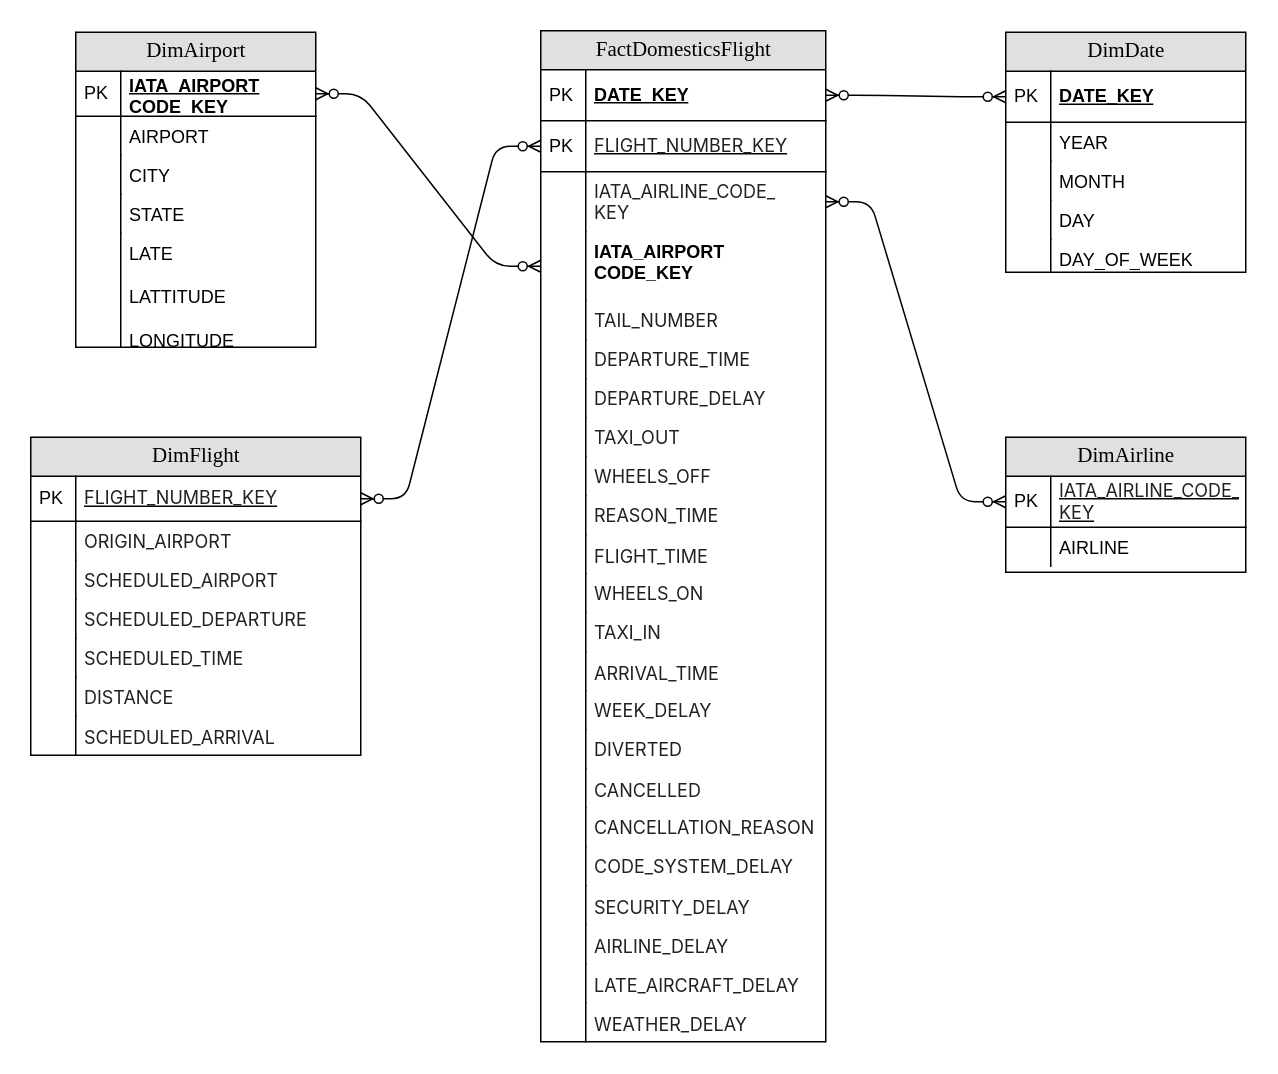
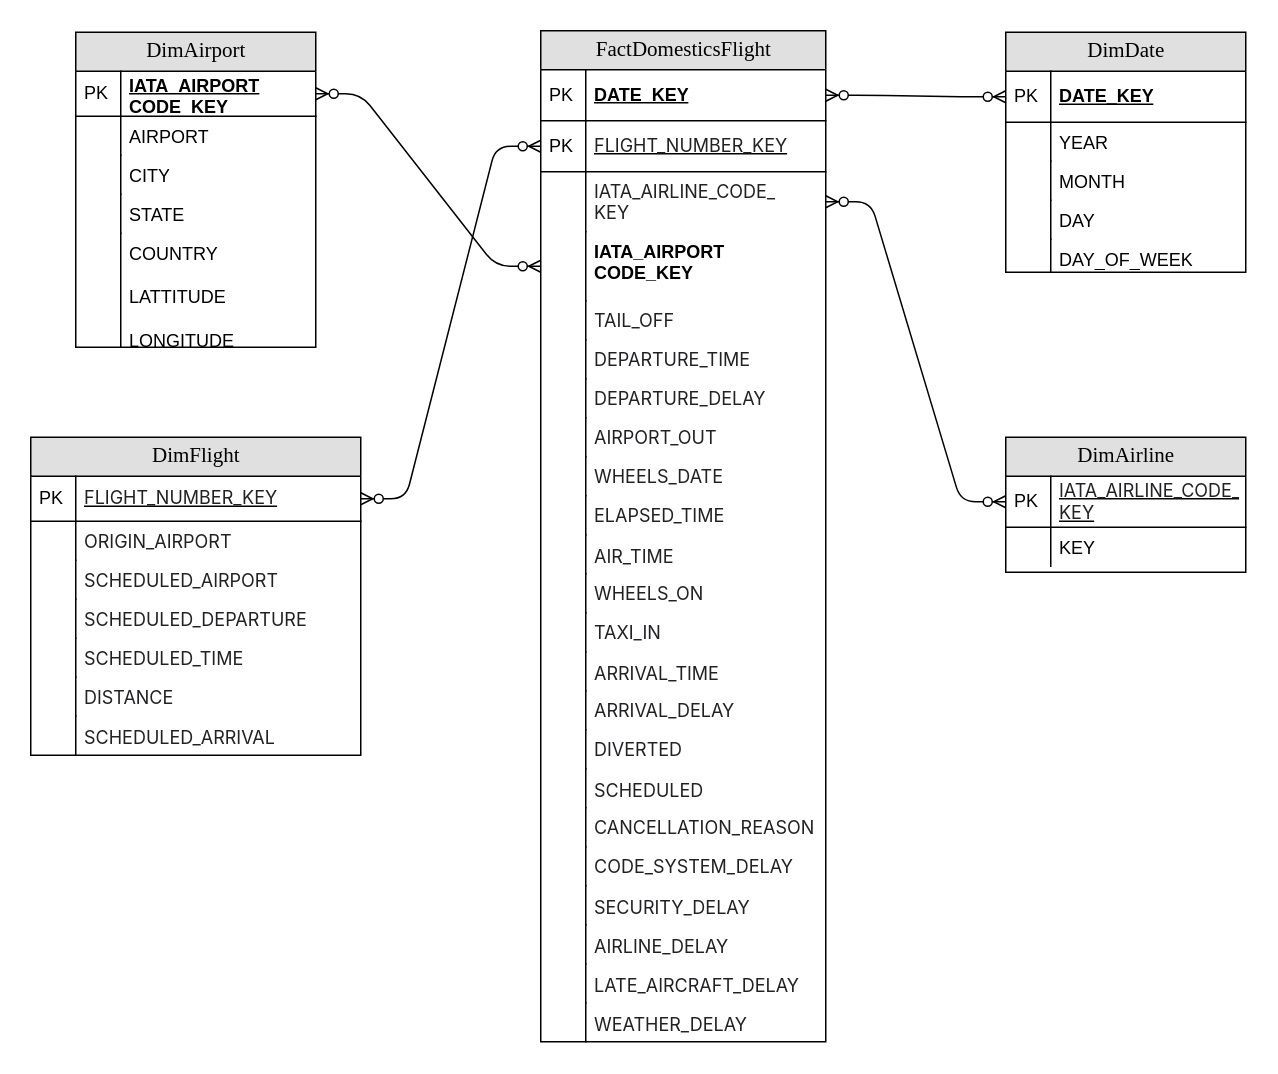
- <mxCell id="11" value="LATE&lt;br&gt;&lt;br&gt;LATTITUDE&lt;br&gt;&lt;br&gt;LONGITUDE" style="shape=partialRectangle;top=0;left=0;right=0;bottom=0;html=1;align=left;verticalAlign=top;fillColor=none;spacingLeft=34;spacingRight=4;whiteSpace=wrap;overflow=hidden;rotatable=0;points=[[0,0.5],[1,0.5]];portConstraint=eastwest;dropTarget=0;" parent="2" vertex="1"><mxGeometry y="134" width="160" height="76" as="geometry" /></mxCell>
+ <mxCell id="11" value="COUNTRY&lt;br&gt;&lt;br&gt;LATTITUDE&lt;br&gt;&lt;br&gt;LONGITUDE" style="shape=partialRectangle;top=0;left=0;right=0;bottom=0;html=1;align=left;verticalAlign=top;fillColor=none;spacingLeft=34;spacingRight=4;whiteSpace=wrap;overflow=hidden;rotatable=0;points=[[0,0.5],[1,0.5]];portConstraint=eastwest;dropTarget=0;" parent="2" vertex="1"><mxGeometry y="134" width="160" height="76" as="geometry" /></mxCell>
- <mxCell id="22" value="&lt;span style=&quot;color: rgb(32 , 33 , 36) ; font-family: &amp;#34;inter&amp;#34; , sans-serif ; background-color: rgb(255 , 255 , 255)&quot;&gt;TAIL_NUMBER&lt;/span&gt;" style="shape=partialRectangle;top=0;left=0;right=0;bottom=0;html=1;align=left;verticalAlign=top;fillColor=none;spacingLeft=34;spacingRight=4;whiteSpace=wrap;overflow=hidden;rotatable=0;points=[[0,0.5],[1,0.5]];portConstraint=eastwest;dropTarget=0;" vertex="1" parent="13"><mxGeometry y="180" width="190" height="26" as="geometry" /></mxCell>
+ <mxCell id="22" value="&lt;span style=&quot;color: rgb(32 , 33 , 36) ; font-family: &amp;#34;inter&amp;#34; , sans-serif ; background-color: rgb(255 , 255 , 255)&quot;&gt;TAIL_OFF&lt;/span&gt;" style="shape=partialRectangle;top=0;left=0;right=0;bottom=0;html=1;align=left;verticalAlign=top;fillColor=none;spacingLeft=34;spacingRight=4;whiteSpace=wrap;overflow=hidden;rotatable=0;points=[[0,0.5],[1,0.5]];portConstraint=eastwest;dropTarget=0;" vertex="1" parent="13"><mxGeometry y="180" width="190" height="26" as="geometry" /></mxCell>
- <mxCell id="28" value="&lt;span style=&quot;color: rgb(32 , 33 , 36) ; font-family: &amp;#34;inter&amp;#34; , sans-serif ; background-color: rgb(255 , 255 , 255)&quot;&gt;TAXI_OUT&lt;/span&gt;" style="shape=partialRectangle;top=0;left=0;right=0;bottom=0;html=1;align=left;verticalAlign=top;fillColor=none;spacingLeft=34;spacingRight=4;whiteSpace=wrap;overflow=hidden;rotatable=0;points=[[0,0.5],[1,0.5]];portConstraint=eastwest;dropTarget=0;" vertex="1" parent="13"><mxGeometry y="258" width="190" height="26" as="geometry" /></mxCell>
+ <mxCell id="28" value="&lt;span style=&quot;color: rgb(32 , 33 , 36) ; font-family: &amp;#34;inter&amp;#34; , sans-serif ; background-color: rgb(255 , 255 , 255)&quot;&gt;AIRPORT_OUT&lt;/span&gt;" style="shape=partialRectangle;top=0;left=0;right=0;bottom=0;html=1;align=left;verticalAlign=top;fillColor=none;spacingLeft=34;spacingRight=4;whiteSpace=wrap;overflow=hidden;rotatable=0;points=[[0,0.5],[1,0.5]];portConstraint=eastwest;dropTarget=0;" vertex="1" parent="13"><mxGeometry y="258" width="190" height="26" as="geometry" /></mxCell>
- <mxCell id="30" value="&lt;span style=&quot;color: rgb(32 , 33 , 36) ; font-family: &amp;#34;inter&amp;#34; , sans-serif ; background-color: rgb(255 , 255 , 255)&quot;&gt;WHEELS_OFF&lt;/span&gt;" style="shape=partialRectangle;top=0;left=0;right=0;bottom=0;html=1;align=left;verticalAlign=top;fillColor=none;spacingLeft=34;spacingRight=4;whiteSpace=wrap;overflow=hidden;rotatable=0;points=[[0,0.5],[1,0.5]];portConstraint=eastwest;dropTarget=0;" vertex="1" parent="13"><mxGeometry y="284" width="190" height="26" as="geometry" /></mxCell>
+ <mxCell id="30" value="&lt;span style=&quot;color: rgb(32 , 33 , 36) ; font-family: &amp;#34;inter&amp;#34; , sans-serif ; background-color: rgb(255 , 255 , 255)&quot;&gt;WHEELS_DATE&lt;/span&gt;" style="shape=partialRectangle;top=0;left=0;right=0;bottom=0;html=1;align=left;verticalAlign=top;fillColor=none;spacingLeft=34;spacingRight=4;whiteSpace=wrap;overflow=hidden;rotatable=0;points=[[0,0.5],[1,0.5]];portConstraint=eastwest;dropTarget=0;" vertex="1" parent="13"><mxGeometry y="284" width="190" height="26" as="geometry" /></mxCell>
- <mxCell id="32" value="&lt;span style=&quot;color: rgb(32 , 33 , 36) ; font-family: &amp;#34;inter&amp;#34; , sans-serif ; background-color: rgb(255 , 255 , 255)&quot;&gt;REASON_TIME&lt;/span&gt;" style="shape=partialRectangle;top=0;left=0;right=0;bottom=0;html=1;align=left;verticalAlign=top;fillColor=none;spacingLeft=34;spacingRight=4;whiteSpace=wrap;overflow=hidden;rotatable=0;points=[[0,0.5],[1,0.5]];portConstraint=eastwest;dropTarget=0;" vertex="1" parent="13"><mxGeometry y="310" width="190" height="26" as="geometry" /></mxCell>
+ <mxCell id="32" value="&lt;span style=&quot;color: rgb(32 , 33 , 36) ; font-family: &amp;#34;inter&amp;#34; , sans-serif ; background-color: rgb(255 , 255 , 255)&quot;&gt;ELAPSED_TIME&lt;/span&gt;" style="shape=partialRectangle;top=0;left=0;right=0;bottom=0;html=1;align=left;verticalAlign=top;fillColor=none;spacingLeft=34;spacingRight=4;whiteSpace=wrap;overflow=hidden;rotatable=0;points=[[0,0.5],[1,0.5]];portConstraint=eastwest;dropTarget=0;" vertex="1" parent="13"><mxGeometry y="310" width="190" height="26" as="geometry" /></mxCell>
- <mxCell id="92" value="AIRLINE" style="shape=partialRectangle;top=0;left=0;right=0;bottom=0;html=1;align=left;verticalAlign=top;fillColor=none;spacingLeft=34;spacingRight=4;whiteSpace=wrap;overflow=hidden;rotatable=0;points=[[0,0.5],[1,0.5]];portConstraint=eastwest;dropTarget=0;" vertex="1" parent="89"><mxGeometry y="60" width="160" height="26" as="geometry" /></mxCell>
+ <mxCell id="92" value="KEY" style="shape=partialRectangle;top=0;left=0;right=0;bottom=0;html=1;align=left;verticalAlign=top;fillColor=none;spacingLeft=34;spacingRight=4;whiteSpace=wrap;overflow=hidden;rotatable=0;points=[[0,0.5],[1,0.5]];portConstraint=eastwest;dropTarget=0;" vertex="1" parent="89"><mxGeometry y="60" width="160" height="26" as="geometry" /></mxCell>
- <mxCell id="34" value="&lt;div class=&quot;sc-jyaUbN jUyFwE&quot; style=&quot;margin: 0px ; padding: 0px ; border: 0px ; font-stretch: inherit ; line-height: inherit ; font-family: &amp;#34;inter&amp;#34; , sans-serif ; vertical-align: baseline ; align-items: center ; cursor: default ; display: grid ; color: rgb(95 , 99 , 104) ; background-color: rgb(255 , 255 , 255)&quot;&gt;&lt;span class=&quot;sc-fznzOf sc-fznMnq sc-jDtKhU bmouZf&quot; style=&quot;margin: 0px ; padding: 0px ; border: 0px ; font-style: inherit ; font-variant: inherit ; font-stretch: inherit ; line-height: 16px ; font-family: inherit ; vertical-align: baseline ; color: rgb(32 , 33 , 36) ; overflow: hidden ; text-overflow: ellipsis&quot;&gt;FLIGHT_TIME&lt;/span&gt;&lt;div&gt;&lt;br&gt;&lt;/div&gt;&lt;/div&gt;" style="shape=partialRectangle;top=0;left=0;right=0;bottom=0;html=1;align=left;verticalAlign=top;fillColor=none;spacingLeft=34;spacingRight=4;whiteSpace=wrap;overflow=hidden;rotatable=0;points=[[0,0.5],[1,0.5]];portConstraint=eastwest;dropTarget=0;" vertex="1" parent="13"><mxGeometry y="336" width="190" height="26" as="geometry" /></mxCell>
+ <mxCell id="34" value="&lt;div class=&quot;sc-jyaUbN jUyFwE&quot; style=&quot;margin: 0px ; padding: 0px ; border: 0px ; font-stretch: inherit ; line-height: inherit ; font-family: &amp;#34;inter&amp;#34; , sans-serif ; vertical-align: baseline ; align-items: center ; cursor: default ; display: grid ; color: rgb(95 , 99 , 104) ; background-color: rgb(255 , 255 , 255)&quot;&gt;&lt;span class=&quot;sc-fznzOf sc-fznMnq sc-jDtKhU bmouZf&quot; style=&quot;margin: 0px ; padding: 0px ; border: 0px ; font-style: inherit ; font-variant: inherit ; font-stretch: inherit ; line-height: 16px ; font-family: inherit ; vertical-align: baseline ; color: rgb(32 , 33 , 36) ; overflow: hidden ; text-overflow: ellipsis&quot;&gt;AIR_TIME&lt;/span&gt;&lt;div&gt;&lt;br&gt;&lt;/div&gt;&lt;/div&gt;" style="shape=partialRectangle;top=0;left=0;right=0;bottom=0;html=1;align=left;verticalAlign=top;fillColor=none;spacingLeft=34;spacingRight=4;whiteSpace=wrap;overflow=hidden;rotatable=0;points=[[0,0.5],[1,0.5]];portConstraint=eastwest;dropTarget=0;" vertex="1" parent="13"><mxGeometry y="336" width="190" height="26" as="geometry" /></mxCell>
- <mxCell id="42" value="&lt;span style=&quot;color: rgb(32 , 33 , 36) ; font-family: &amp;#34;inter&amp;#34; , sans-serif ; background-color: rgb(255 , 255 , 255)&quot;&gt;WEEK_DELAY&lt;/span&gt;" style="shape=partialRectangle;top=0;left=0;right=0;bottom=0;html=1;align=left;verticalAlign=top;fillColor=none;spacingLeft=34;spacingRight=4;whiteSpace=wrap;overflow=hidden;rotatable=0;points=[[0,0.5],[1,0.5]];portConstraint=eastwest;dropTarget=0;" vertex="1" parent="13"><mxGeometry y="440" width="190" height="26" as="geometry" /></mxCell>
+ <mxCell id="42" value="&lt;span style=&quot;color: rgb(32 , 33 , 36) ; font-family: &amp;#34;inter&amp;#34; , sans-serif ; background-color: rgb(255 , 255 , 255)&quot;&gt;ARRIVAL_DELAY&lt;/span&gt;" style="shape=partialRectangle;top=0;left=0;right=0;bottom=0;html=1;align=left;verticalAlign=top;fillColor=none;spacingLeft=34;spacingRight=4;whiteSpace=wrap;overflow=hidden;rotatable=0;points=[[0,0.5],[1,0.5]];portConstraint=eastwest;dropTarget=0;" vertex="1" parent="13"><mxGeometry y="440" width="190" height="26" as="geometry" /></mxCell>
- <mxCell id="46" value="&lt;div class=&quot;sc-jyaUbN jUyFwE&quot; style=&quot;margin: 0px ; padding: 0px ; border: 0px ; font-stretch: inherit ; line-height: inherit ; font-family: &amp;#34;inter&amp;#34; , sans-serif ; vertical-align: baseline ; align-items: center ; cursor: default ; display: grid ; color: rgb(95 , 99 , 104) ; background-color: rgb(255 , 255 , 255)&quot;&gt;&lt;span class=&quot;sc-fznzOf sc-fznMnq sc-jDtKhU bmouZf&quot; style=&quot;margin: 0px ; padding: 0px ; border: 0px ; font-style: inherit ; font-variant: inherit ; font-stretch: inherit ; line-height: 16px ; font-family: inherit ; vertical-align: baseline ; color: rgb(32 , 33 , 36) ; overflow: hidden ; text-overflow: ellipsis&quot;&gt;&lt;span style=&quot;font-family: &amp;#34;inter&amp;#34; , sans-serif&quot;&gt;CANCELLED&lt;/span&gt;&lt;br&gt;&lt;/span&gt;&lt;/div&gt;" style="shape=partialRectangle;top=0;left=0;right=0;bottom=0;html=1;align=left;verticalAlign=top;fillColor=none;spacingLeft=34;spacingRight=4;whiteSpace=wrap;overflow=hidden;rotatable=0;points=[[0,0.5],[1,0.5]];portConstraint=eastwest;dropTarget=0;" vertex="1" parent="13"><mxGeometry y="492" width="190" height="26" as="geometry" /></mxCell>
+ <mxCell id="46" value="&lt;div class=&quot;sc-jyaUbN jUyFwE&quot; style=&quot;margin: 0px ; padding: 0px ; border: 0px ; font-stretch: inherit ; line-height: inherit ; font-family: &amp;#34;inter&amp;#34; , sans-serif ; vertical-align: baseline ; align-items: center ; cursor: default ; display: grid ; color: rgb(95 , 99 , 104) ; background-color: rgb(255 , 255 , 255)&quot;&gt;&lt;span class=&quot;sc-fznzOf sc-fznMnq sc-jDtKhU bmouZf&quot; style=&quot;margin: 0px ; padding: 0px ; border: 0px ; font-style: inherit ; font-variant: inherit ; font-stretch: inherit ; line-height: 16px ; font-family: inherit ; vertical-align: baseline ; color: rgb(32 , 33 , 36) ; overflow: hidden ; text-overflow: ellipsis&quot;&gt;&lt;span style=&quot;font-family: &amp;#34;inter&amp;#34; , sans-serif&quot;&gt;SCHEDULED&lt;/span&gt;&lt;br&gt;&lt;/span&gt;&lt;/div&gt;" style="shape=partialRectangle;top=0;left=0;right=0;bottom=0;html=1;align=left;verticalAlign=top;fillColor=none;spacingLeft=34;spacingRight=4;whiteSpace=wrap;overflow=hidden;rotatable=0;points=[[0,0.5],[1,0.5]];portConstraint=eastwest;dropTarget=0;" vertex="1" parent="13"><mxGeometry y="492" width="190" height="26" as="geometry" /></mxCell>
